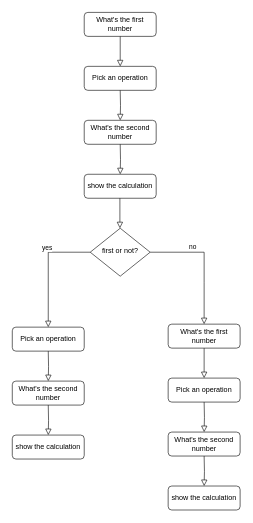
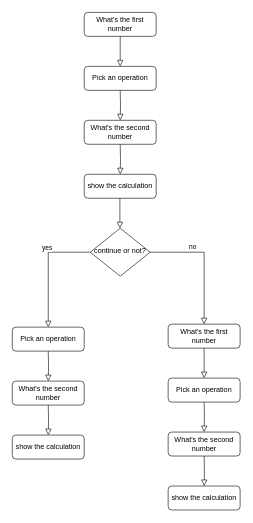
- <mxCell id="9" value="first or not?" style="rhombus;whiteSpace=wrap;html=1;shadow=0;fontFamily=Helvetica;fontSize=12;align=center;strokeWidth=1;spacing=6;spacingTop=-4;" vertex="1" parent="1"><mxGeometry x="150" y="380" width="100" height="80" as="geometry" /></mxCell>
+ <mxCell id="9" value="continue or not?" style="rhombus;whiteSpace=wrap;html=1;shadow=0;fontFamily=Helvetica;fontSize=12;align=center;strokeWidth=1;spacing=6;spacingTop=-4;" vertex="1" parent="1"><mxGeometry x="150" y="380" width="100" height="80" as="geometry" /></mxCell>
